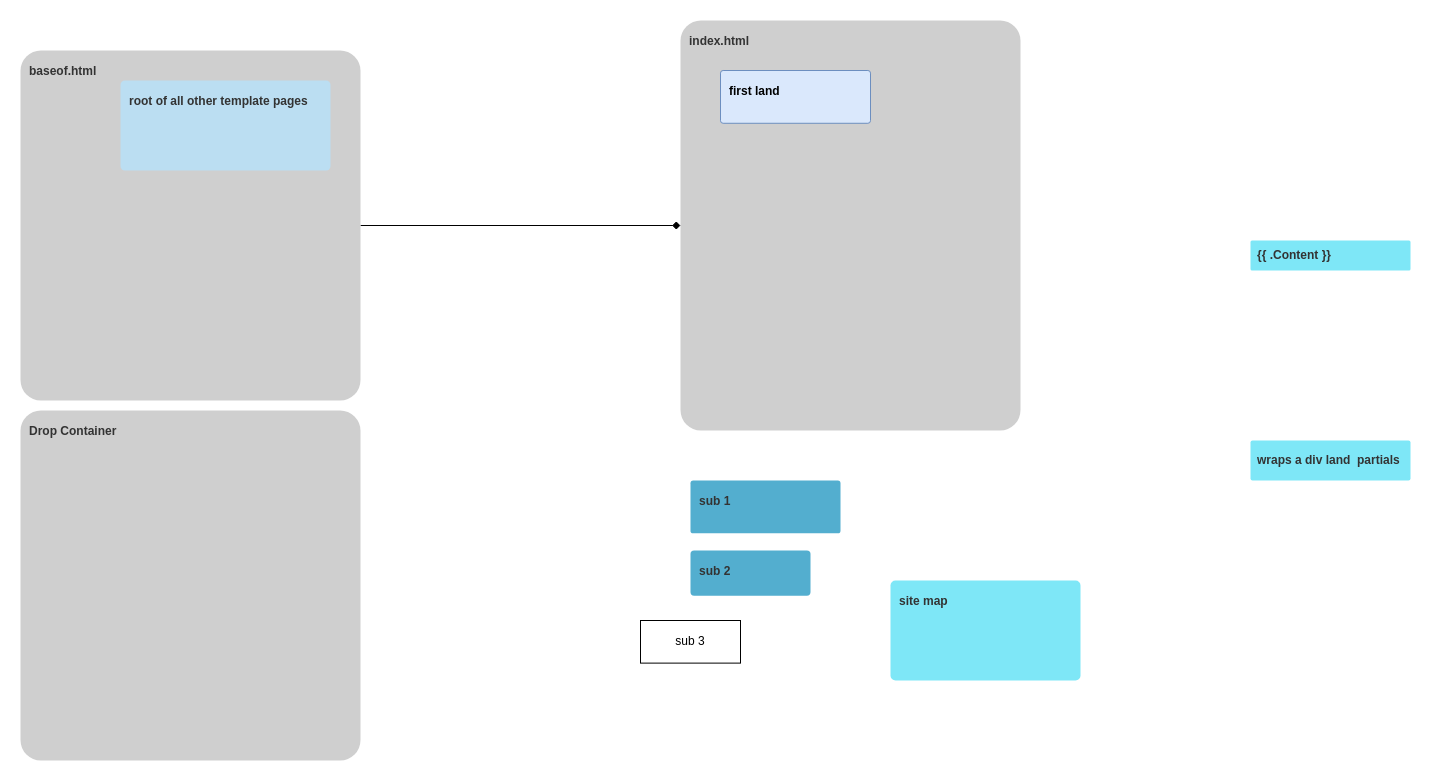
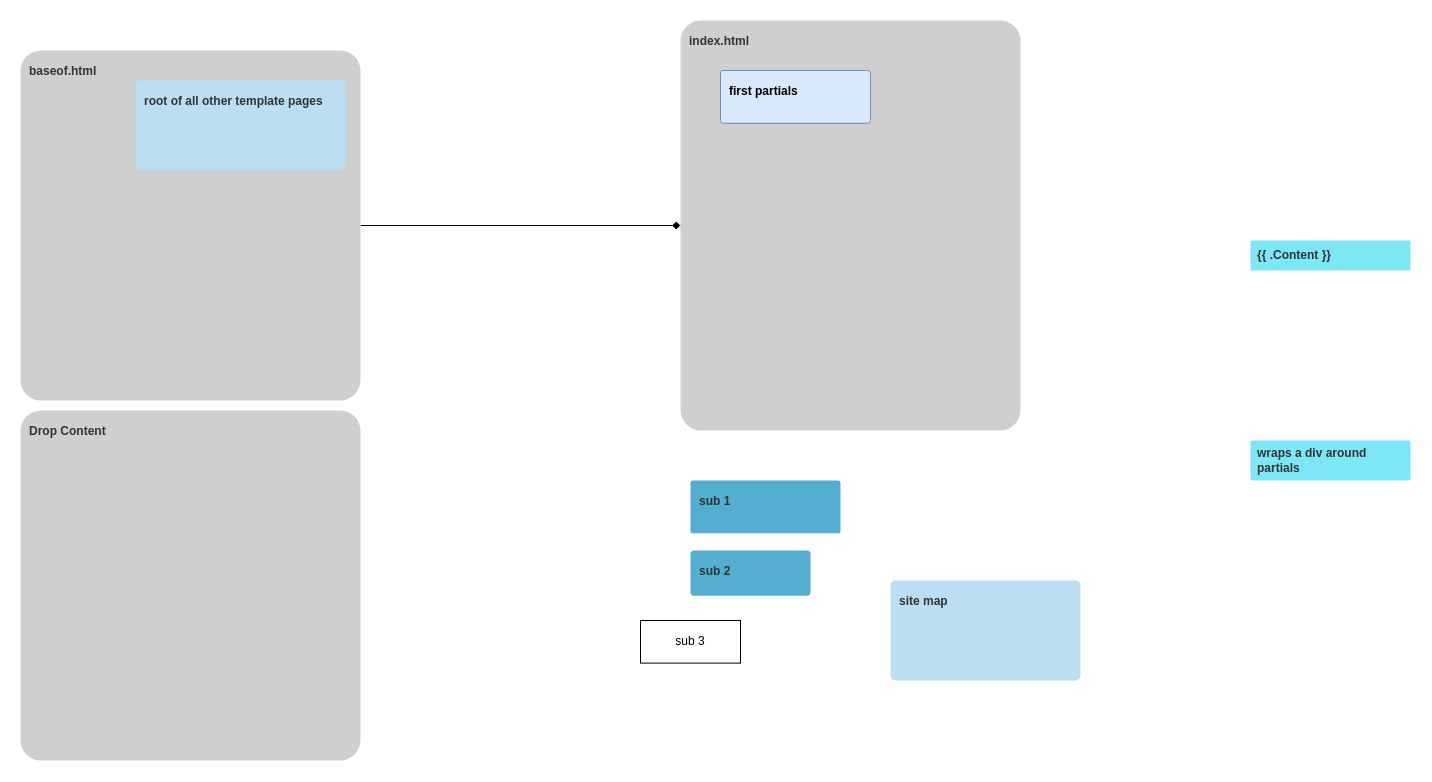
- <mxCell id="3" value="first land" style="rounded=1;whiteSpace=wrap;html=1;strokeColor=#6c8ebf;fontStyle=1;spacing=9;align=left;verticalAlign=top;arcSize=5;fillColor=#dae8fc;" parent="2" vertex="1"><mxGeometry x="40" y="49.997" width="150" height="52.769" as="geometry" /></mxCell>
+ <mxCell id="3" value="first partials" style="rounded=1;whiteSpace=wrap;html=1;strokeColor=#6c8ebf;fontStyle=1;spacing=9;align=left;verticalAlign=top;arcSize=5;fillColor=#dae8fc;" parent="2" vertex="1"><mxGeometry x="40" y="49.997" width="150" height="52.769" as="geometry" /></mxCell>
- <mxCell id="6" value="root of all other template pages" style="rounded=1;whiteSpace=wrap;html=1;strokeColor=none;fontColor=#333333;fontStyle=1;spacing=9;align=left;verticalAlign=top;arcSize=5;fillColor=#BBDEF2;" parent="5" vertex="1"><mxGeometry x="100" y="30" width="210" height="90" as="geometry" /></mxCell>
+ <mxCell id="6" value="root of all other template pages" style="rounded=1;whiteSpace=wrap;html=1;strokeColor=none;fontColor=#333333;fontStyle=1;spacing=9;align=left;verticalAlign=top;arcSize=5;fillColor=#BBDEF2;" parent="5" vertex="1"><mxGeometry x="115" y="30" width="210" height="90" as="geometry" /></mxCell>
- <mxCell id="10" value="Drop Container" style="rounded=1;whiteSpace=wrap;html=1;fillColor=#CFCFCF;strokeColor=none;fontColor=#333333;fontStyle=1;spacing=9;arcSize=6;align=left;verticalAlign=top;collapsible=1;dropTarget=1;container=1;autosize=0;recursiveResize=0;labelBackgroundColor=none;" parent="1" vertex="1"><mxGeometry x="20" y="410" width="340" height="350" as="geometry"><mxRectangle x="-110" y="430" width="90" height="40" as="alternateBounds" /></mxGeometry></mxCell>
+ <mxCell id="10" value="Drop Content" style="rounded=1;whiteSpace=wrap;html=1;fillColor=#CFCFCF;strokeColor=none;fontColor=#333333;fontStyle=1;spacing=9;arcSize=6;align=left;verticalAlign=top;collapsible=1;dropTarget=1;container=1;autosize=0;recursiveResize=0;labelBackgroundColor=none;" parent="1" vertex="1"><mxGeometry x="20" y="410" width="340" height="350" as="geometry"><mxRectangle x="-110" y="430" width="90" height="40" as="alternateBounds" /></mxGeometry></mxCell>
- <mxCell id="8" value="wraps a div land&amp;nbsp; partials" style="rounded=1;whiteSpace=wrap;strokeColor=none;fontColor=#333333;fontStyle=1;spacing=7;align=left;verticalAlign=middle;arcSize=5;fillColor=#7EE7F7;html=1;labelBackgroundColor=none;labelPosition=center;verticalLabelPosition=middle;textDirection=ltr;horizontal=1;" parent="1" vertex="1"><mxGeometry x="1250" y="440" width="160" height="40" as="geometry" /></mxCell>
+ <mxCell id="8" value="wraps a div around&amp;nbsp; partials" style="rounded=1;whiteSpace=wrap;strokeColor=none;fontColor=#333333;fontStyle=1;spacing=7;align=left;verticalAlign=middle;arcSize=5;fillColor=#7EE7F7;html=1;labelBackgroundColor=none;labelPosition=center;verticalLabelPosition=middle;textDirection=ltr;horizontal=1;" parent="1" vertex="1"><mxGeometry x="1250" y="440" width="160" height="40" as="geometry" /></mxCell>
- <mxCell id="7" value="site map" style="rounded=1;whiteSpace=wrap;html=1;strokeColor=none;fontColor=#333333;fontStyle=1;spacing=9;align=left;verticalAlign=top;arcSize=5;fillColor=#7EE7F7;" parent="1" vertex="1"><mxGeometry x="890" y="580" width="190" height="100" as="geometry" /></mxCell>
+ <mxCell id="7" value="site map" style="rounded=1;whiteSpace=wrap;html=1;strokeColor=none;fontColor=#333333;fontStyle=1;spacing=9;align=left;verticalAlign=top;arcSize=5;fillColor=#bbdef2;" parent="1" vertex="1"><mxGeometry x="890" y="580" width="190" height="100" as="geometry" /></mxCell>
